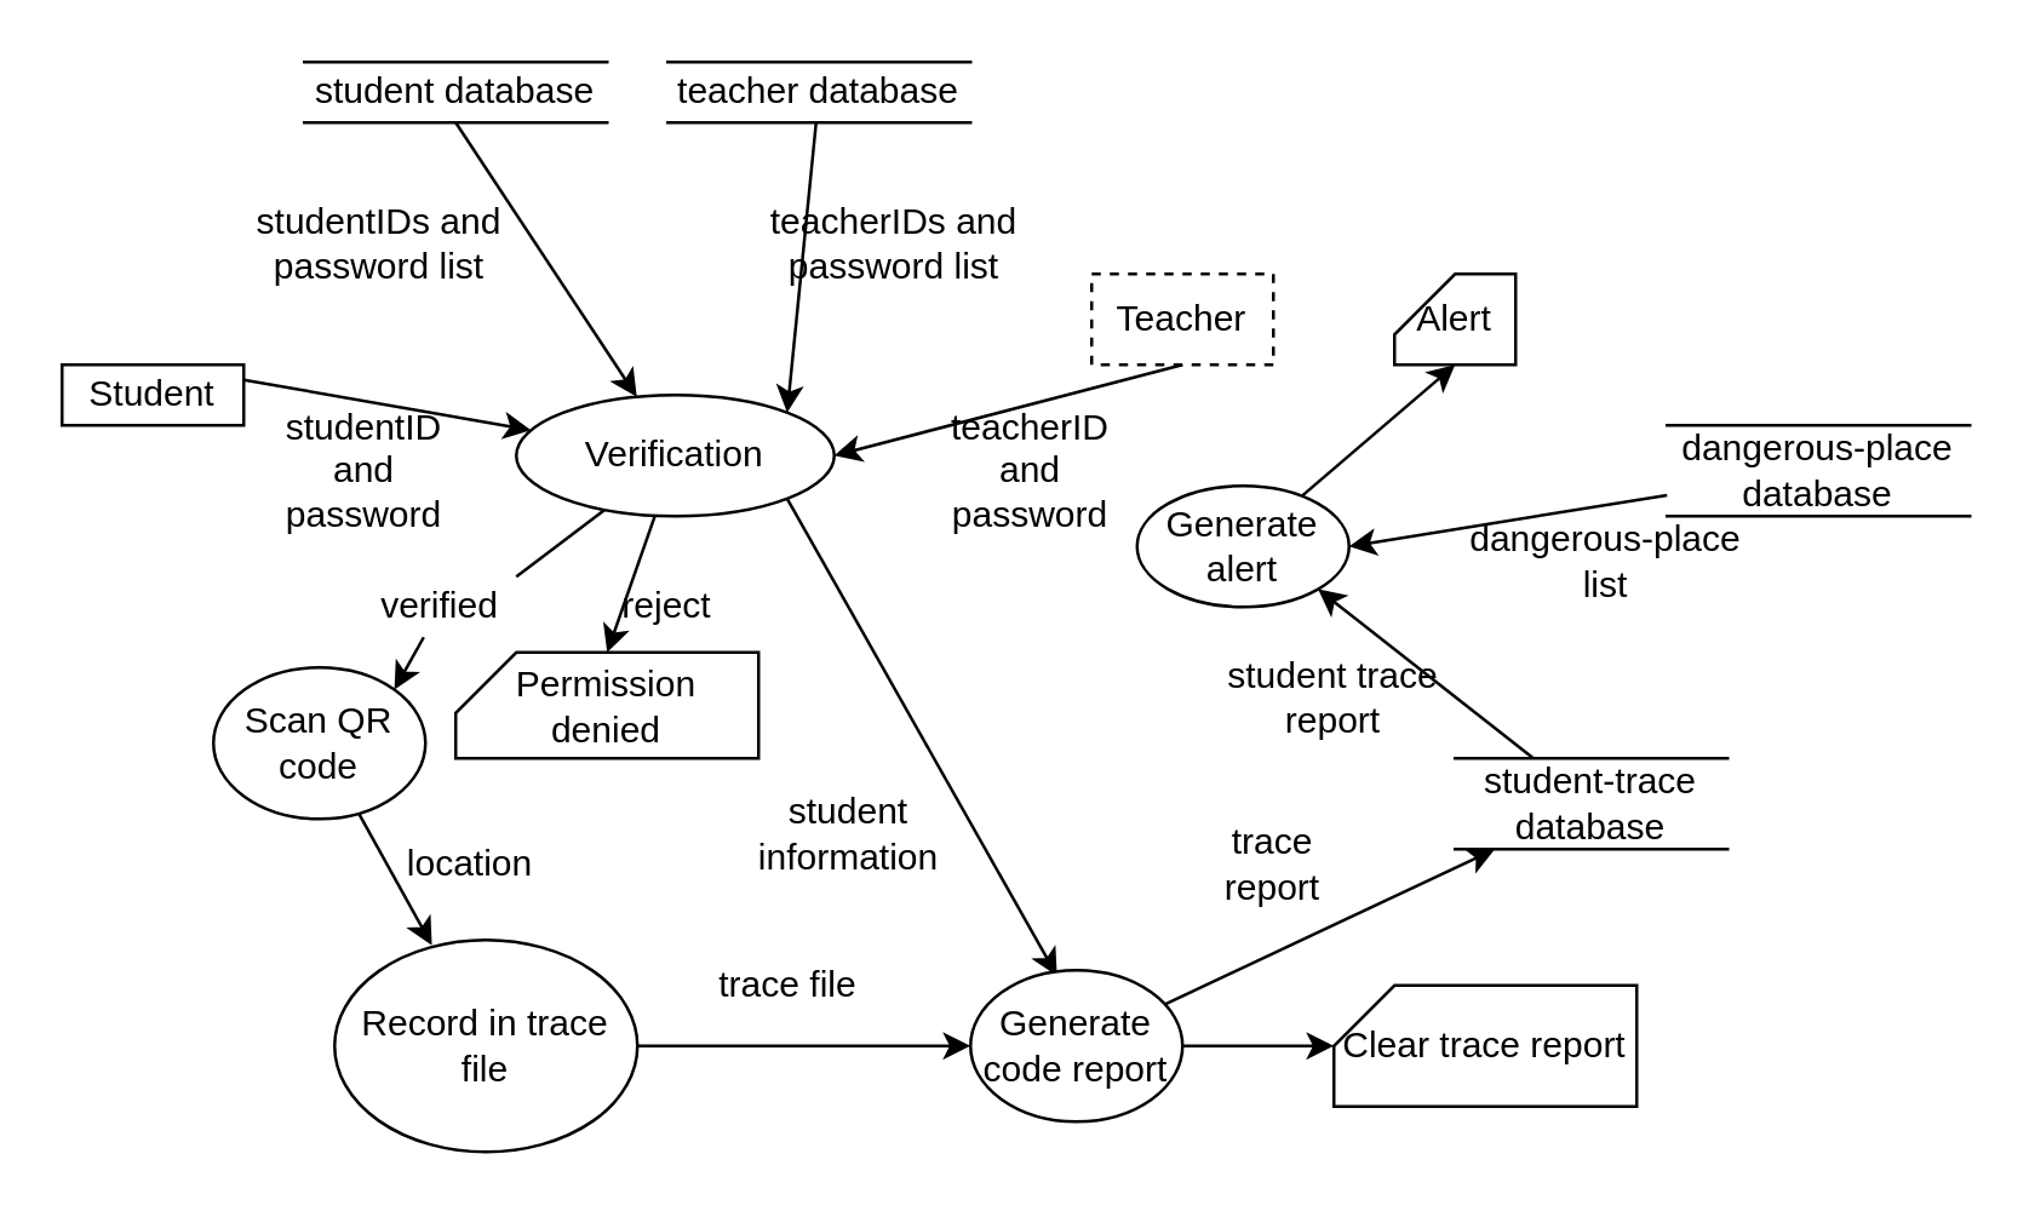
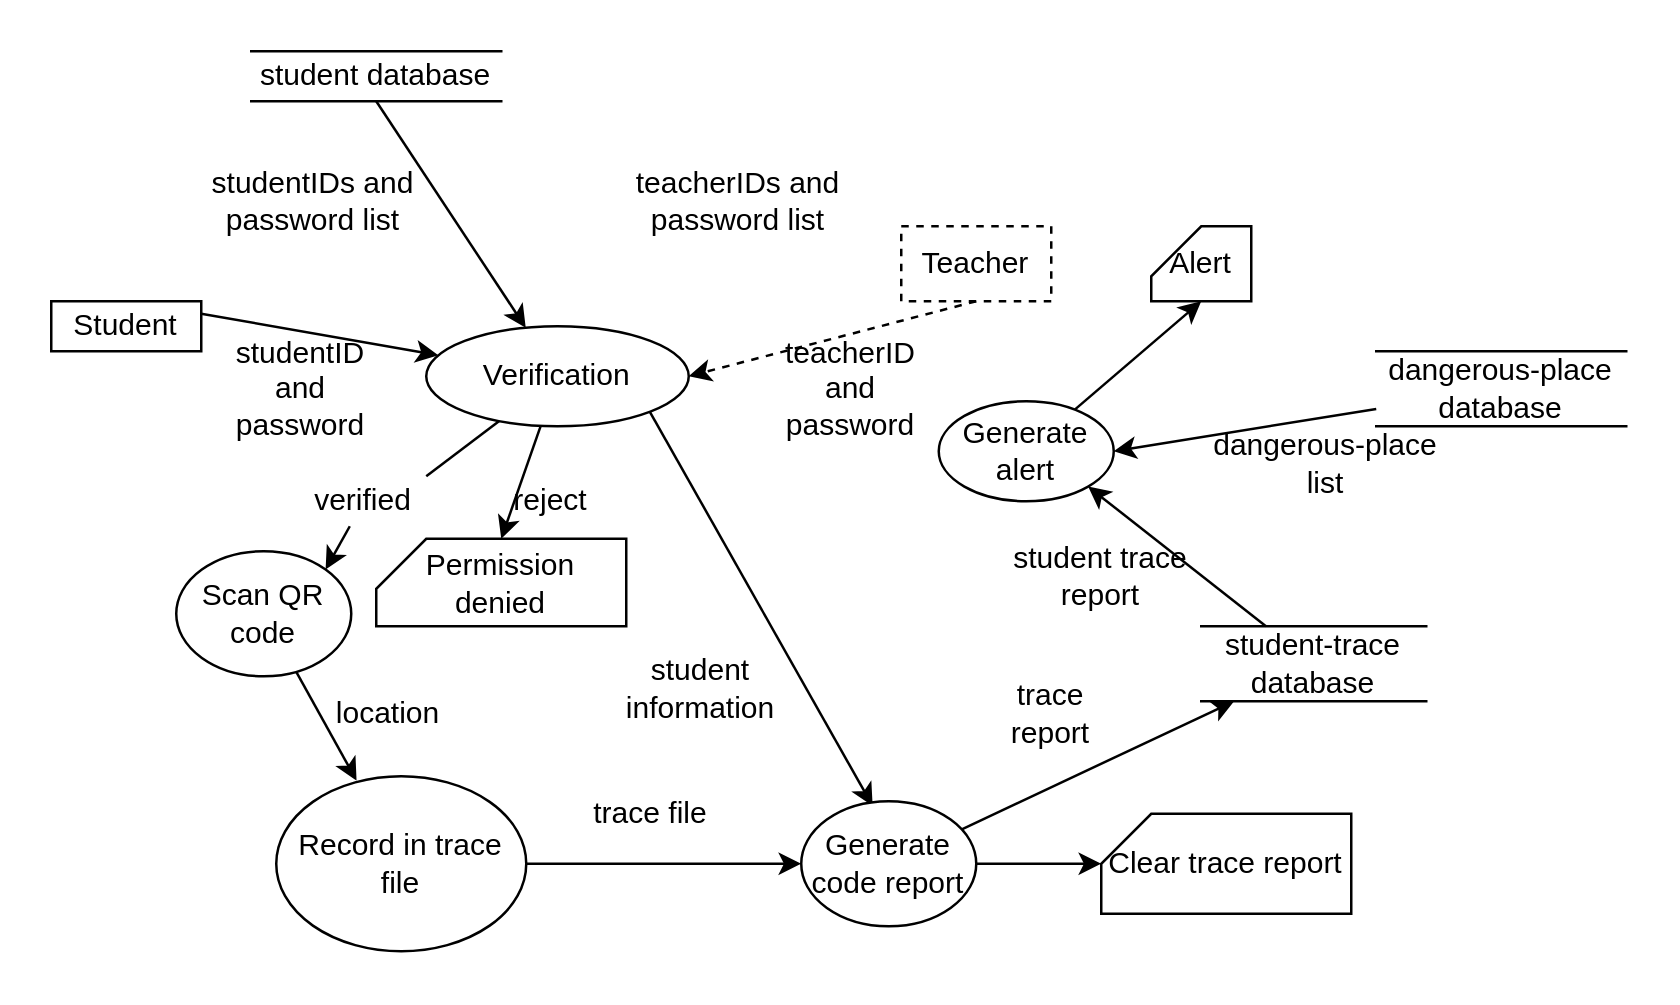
- <mxCell id="13" value="teacher database" style="shape=partialRectangle;whiteSpace=wrap;html=1;left=0;right=0;fillColor=none;" parent="1" vertex="1"><mxGeometry x="220" y="20" width="100" height="20" as="geometry" /></mxCell>
- <mxCell id="12" style="edgeStyle=none;rounded=0;orthogonalLoop=1;jettySize=auto;html=1;entryX=1;entryY=0;entryDx=0;entryDy=0;" parent="1" source="13" target="9" edge="1"><mxGeometry relative="1" as="geometry" /></mxCell>
- <mxCell id="4" style="edgeStyle=none;rounded=0;orthogonalLoop=1;jettySize=auto;html=1;exitX=0.5;exitY=1;exitDx=0;exitDy=0;entryX=1;entryY=0.5;entryDx=0;entryDy=0;" parent="1" source="5" target="9" edge="1"><mxGeometry relative="1" as="geometry" /></mxCell>
+ <mxCell id="4" style="edgeStyle=none;rounded=0;orthogonalLoop=1;jettySize=auto;html=1;exitX=0.5;exitY=1;exitDx=0;exitDy=0;entryX=1;entryY=0.5;entryDx=0;entryDy=0;dashed=1;" parent="1" source="5" target="9" edge="1"><mxGeometry relative="1" as="geometry" /></mxCell>
